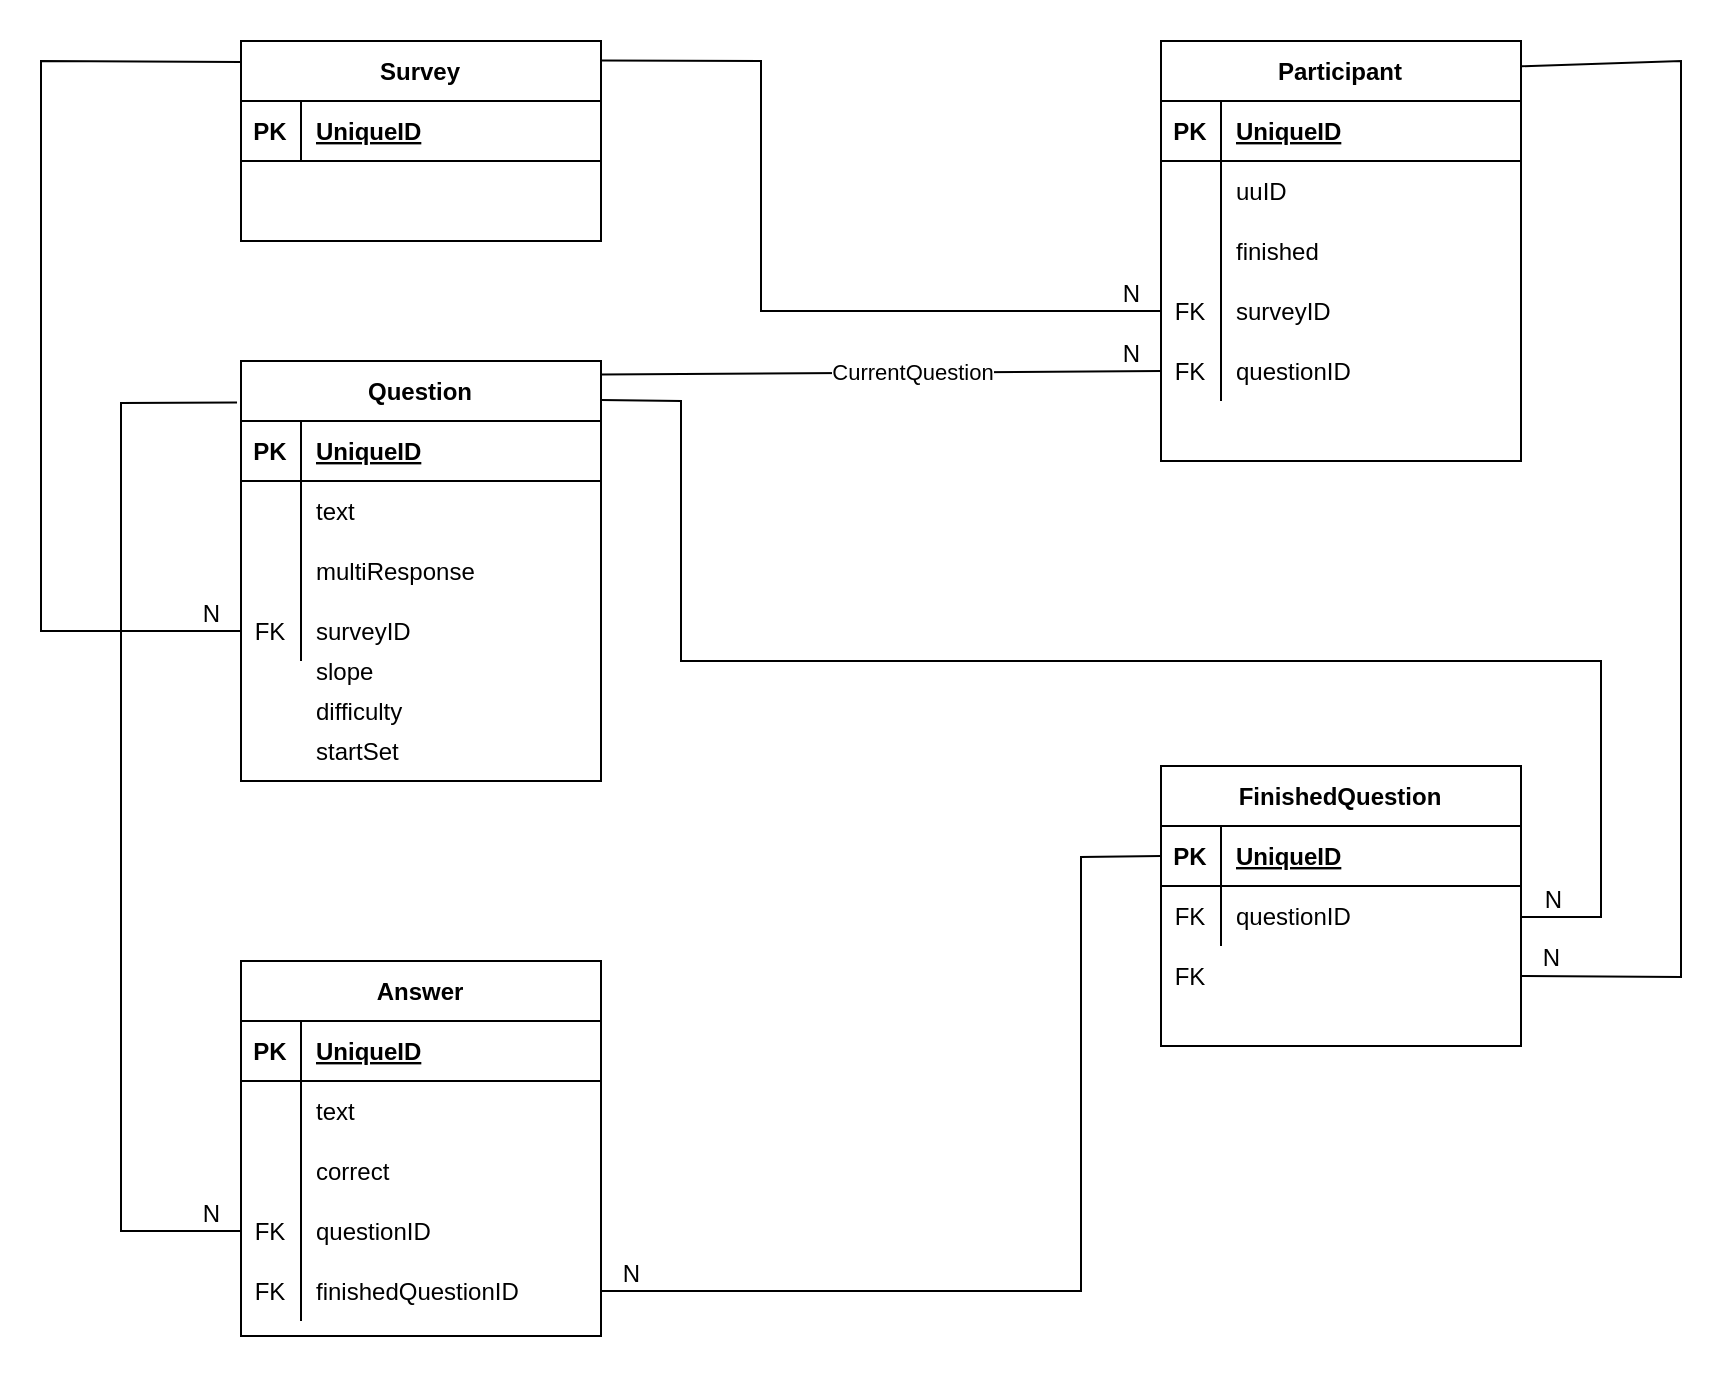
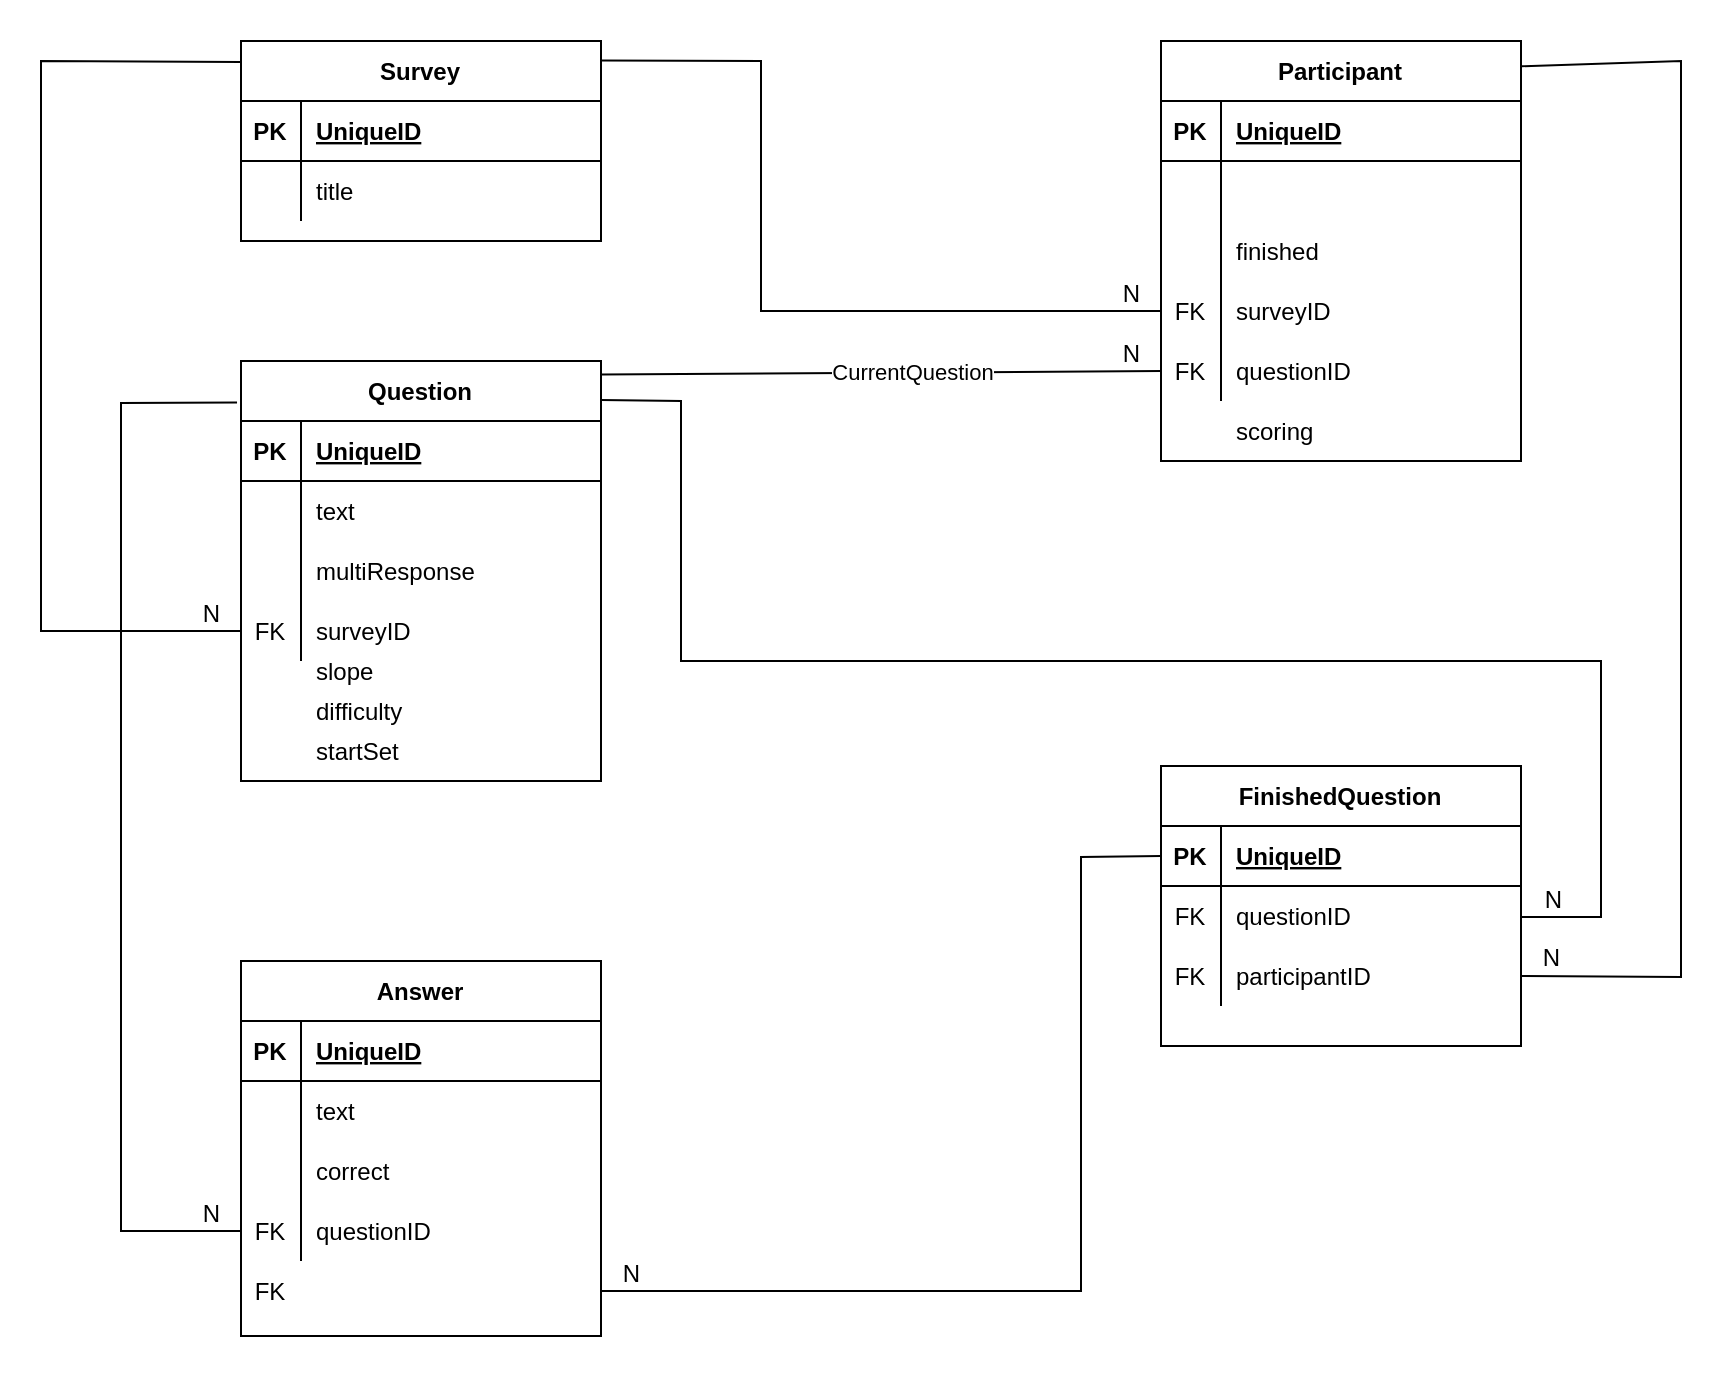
+ <mxCell id="78" value="title" style="shape=partialRectangle;connectable=0;fillColor=none;top=0;left=0;bottom=0;right=0;align=left;spacingLeft=6;overflow=hidden;" parent="76" vertex="1"><mxGeometry x="30" width="150" height="30" as="geometry" /></mxCell>
- <mxCell id="31" value="uuID" style="shape=partialRectangle;connectable=0;fillColor=none;top=0;left=0;bottom=0;right=0;align=left;spacingLeft=6;overflow=hidden;" parent="29" vertex="1"><mxGeometry x="30" width="150" height="30" as="geometry" /></mxCell>
+ <mxCell id="82" value="scoring" style="shape=partialRectangle;connectable=0;fillColor=none;top=0;left=0;bottom=0;right=0;align=left;spacingLeft=6;overflow=hidden;" vertex="1" parent="1"><mxGeometry x="610" y="200" width="150" height="30" as="geometry" /></mxCell>
+ <mxCell id="66" value="participantID" style="shape=partialRectangle;connectable=0;fillColor=none;top=0;left=0;bottom=0;right=0;align=left;spacingLeft=6;overflow=hidden;" parent="64" vertex="1"><mxGeometry x="30" width="150" height="30" as="geometry" /></mxCell>
- <mxCell id="56" value="finishedQuestionID" style="shape=partialRectangle;connectable=0;fillColor=none;top=0;left=0;bottom=0;right=0;align=left;spacingLeft=6;overflow=hidden;" parent="54" vertex="1"><mxGeometry x="30" width="150" height="30" as="geometry" /></mxCell>
